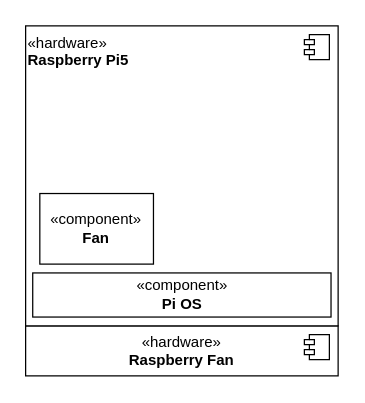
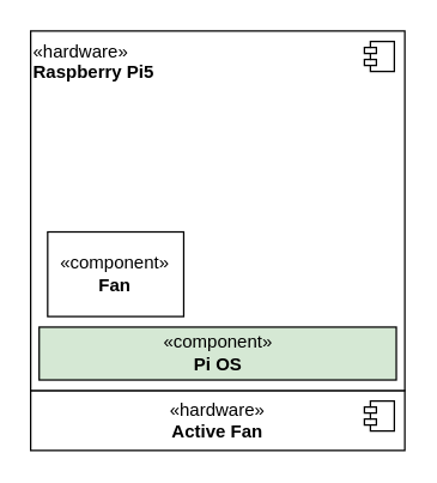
- <mxCell id="7" value="«component»&lt;br&gt;&lt;b&gt;Pi OS&lt;/b&gt;" style="html=1;whiteSpace=wrap;" vertex="1" parent="4"><mxGeometry x="5.682" y="197.647" width="238.636" height="35.294" as="geometry" /></mxCell>
+ <mxCell id="7" value="«component»&lt;br&gt;&lt;b&gt;Pi OS&lt;/b&gt;" style="html=1;whiteSpace=wrap;fillColor=#d5e8d4;" vertex="1" parent="4"><mxGeometry x="5.682" y="197.647" width="238.636" height="35.294" as="geometry" /></mxCell>
- <mxCell id="2" value="«hardware»&lt;br&gt;&lt;b&gt;Raspberry Fan&lt;/b&gt;" style="html=1;dropTarget=0;whiteSpace=wrap;" vertex="1" parent="1"><mxGeometry x="20" y="260" width="250" height="40" as="geometry" /></mxCell>
+ <mxCell id="2" value="«hardware»&lt;br&gt;&lt;b&gt;Active Fan&lt;/b&gt;" style="html=1;dropTarget=0;whiteSpace=wrap;" vertex="1" parent="1"><mxGeometry x="20" y="260" width="250" height="40" as="geometry" /></mxCell>
